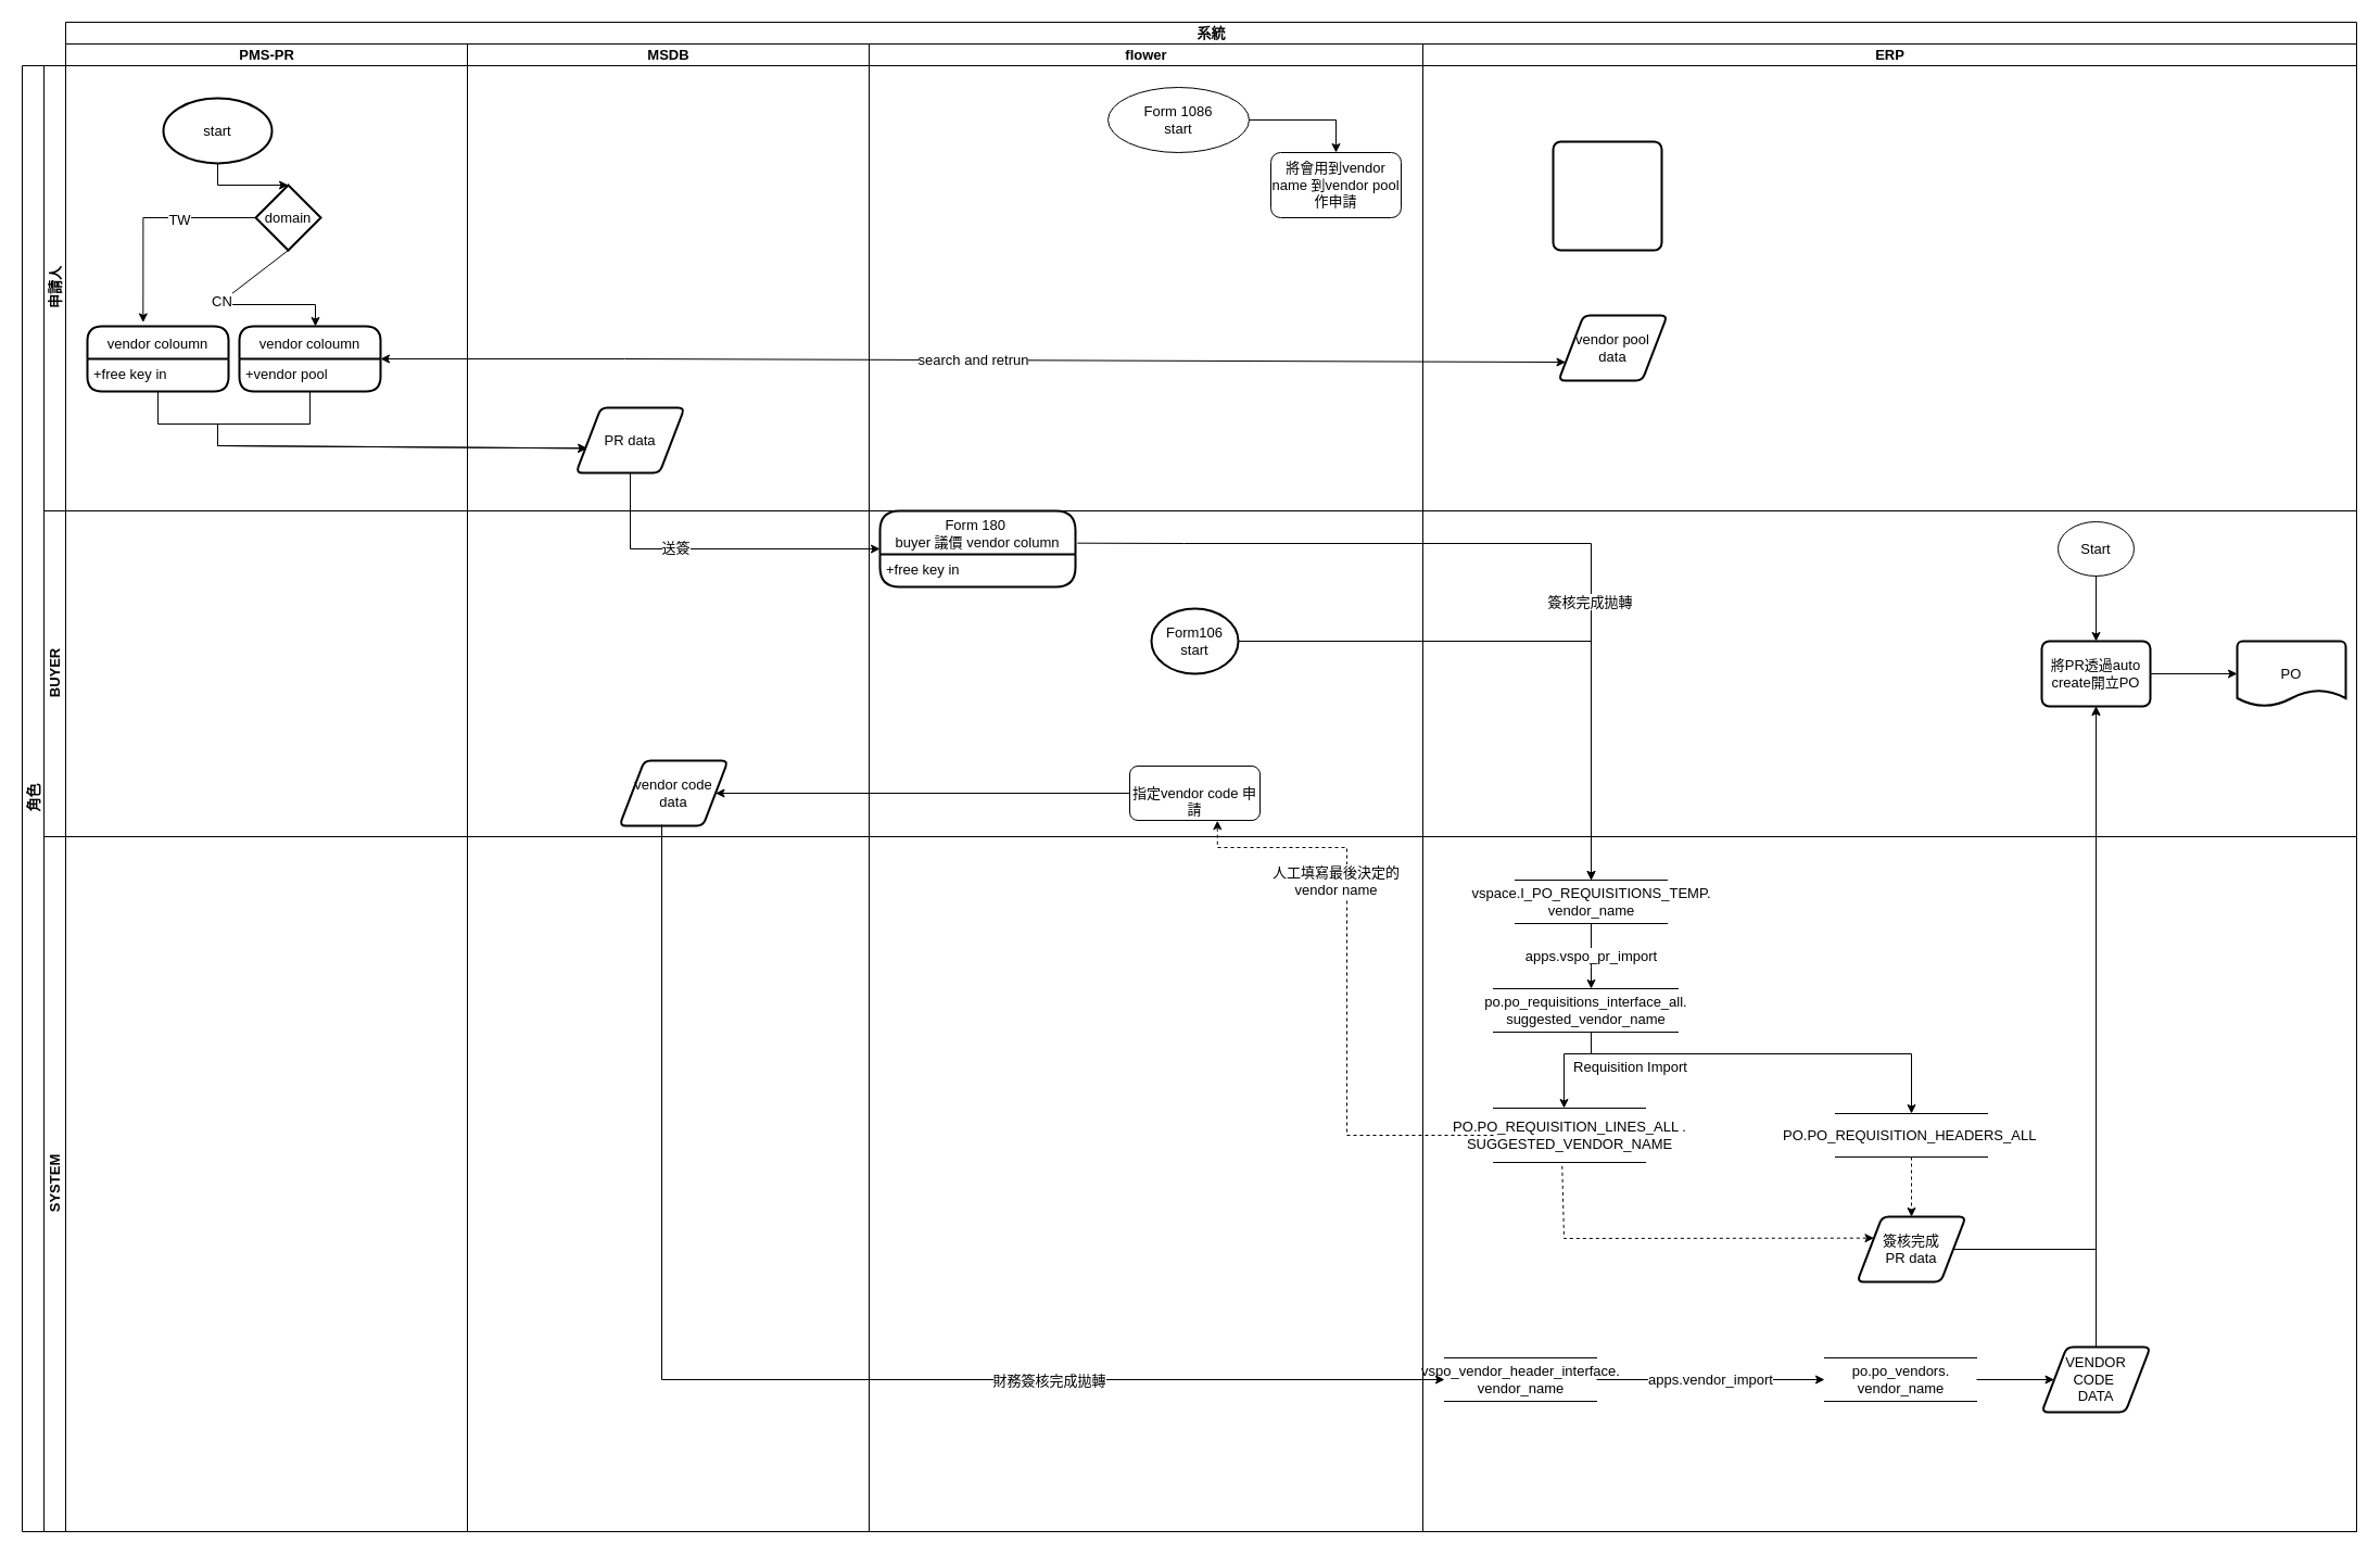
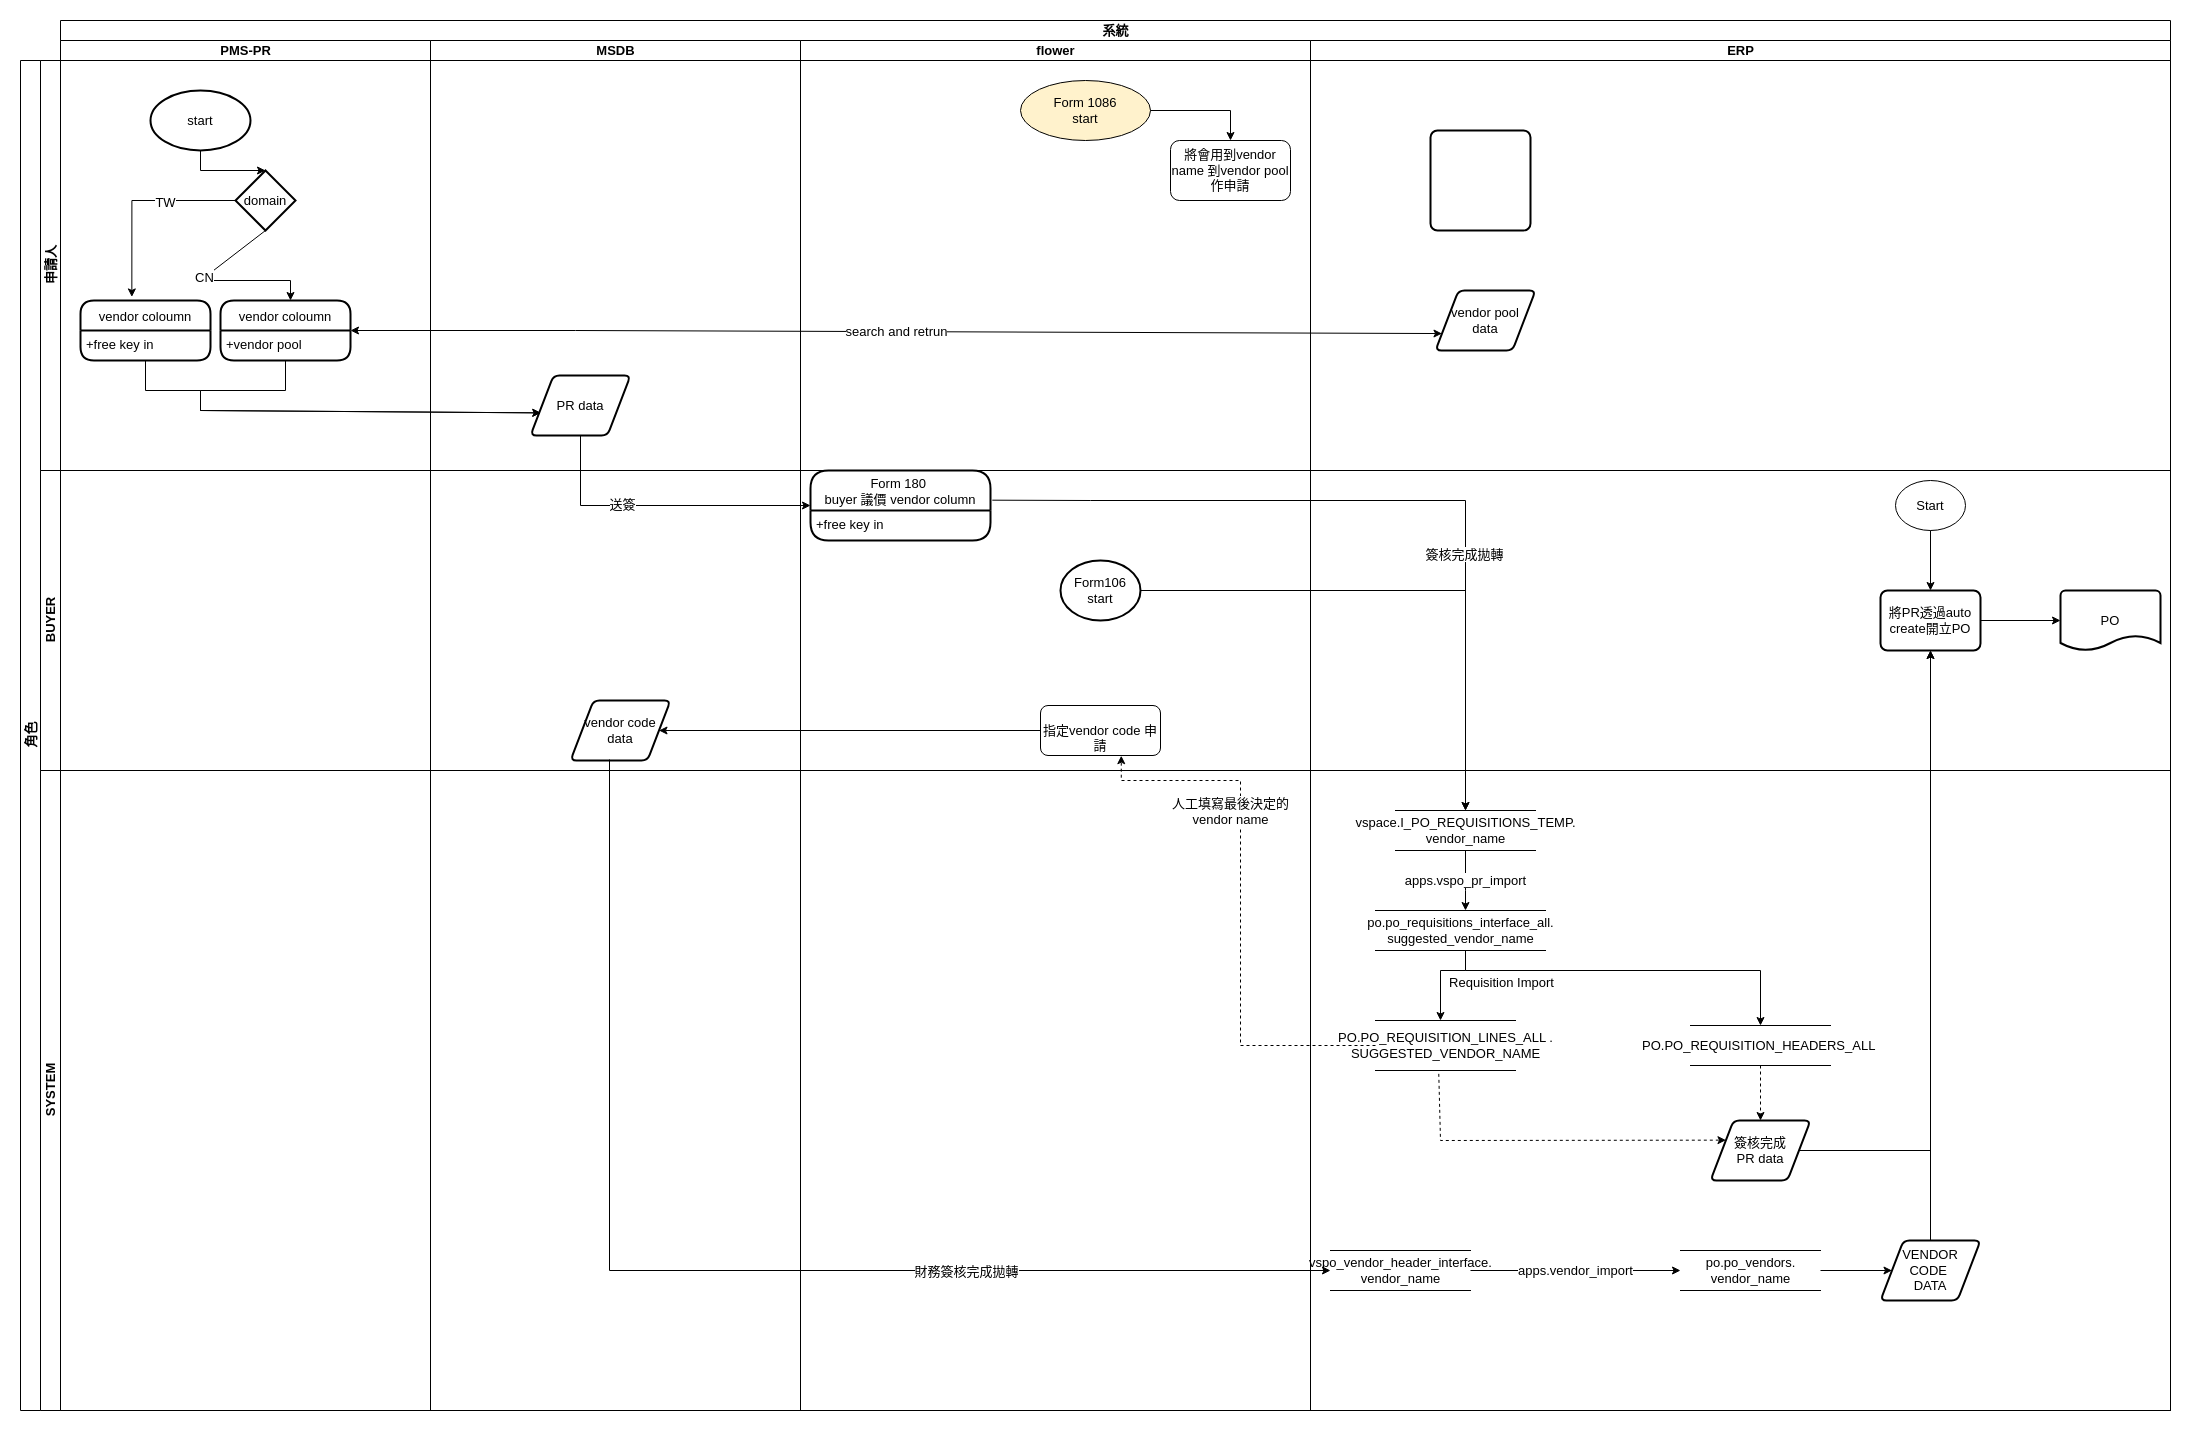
- <mxCell id="17" value="Form 1086&lt;br style=&quot;font-size: 13px;&quot;&gt;start" style="ellipse;whiteSpace=wrap;html=1;fontSize=13;" vertex="1" parent="12"><mxGeometry x="980" y="20" width="130" height="60" as="geometry" /></mxCell>
+ <mxCell id="17" value="Form 1086&lt;br style=&quot;font-size: 13px;&quot;&gt;start" style="ellipse;whiteSpace=wrap;html=1;fontSize=13;fillColor=#fff2cc;" vertex="1" parent="12"><mxGeometry x="980" y="20" width="130" height="60" as="geometry" /></mxCell>
